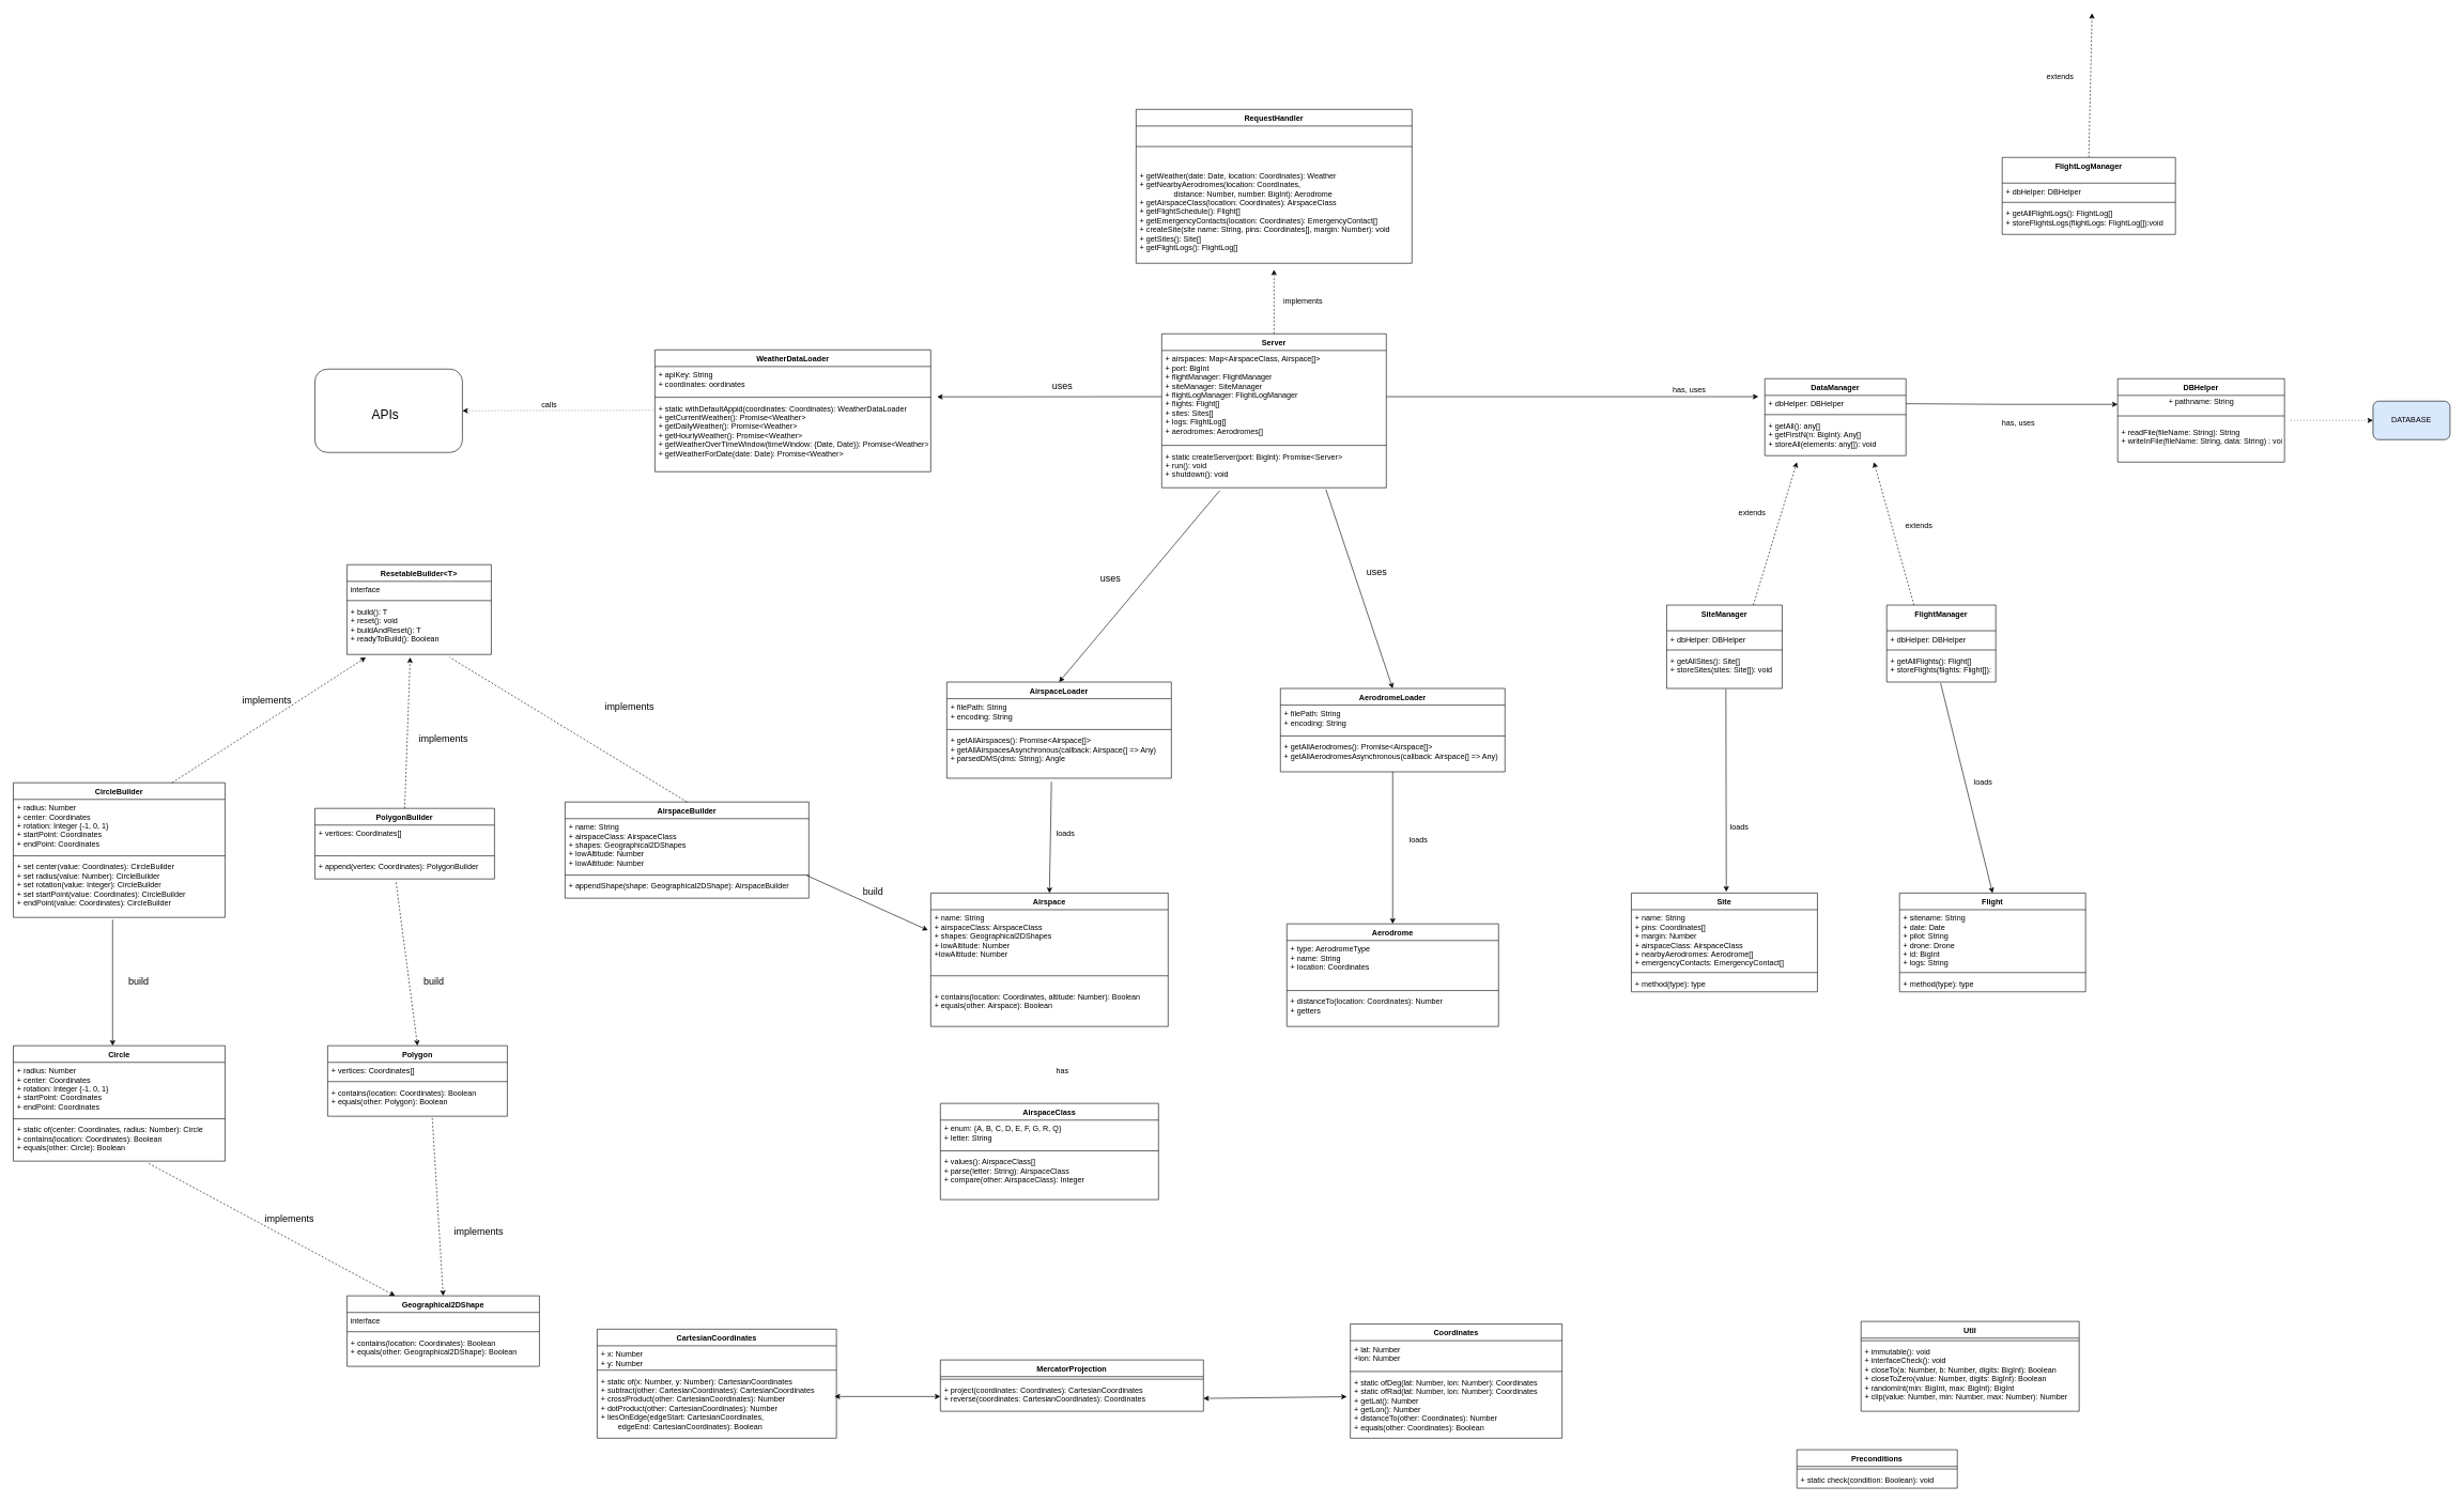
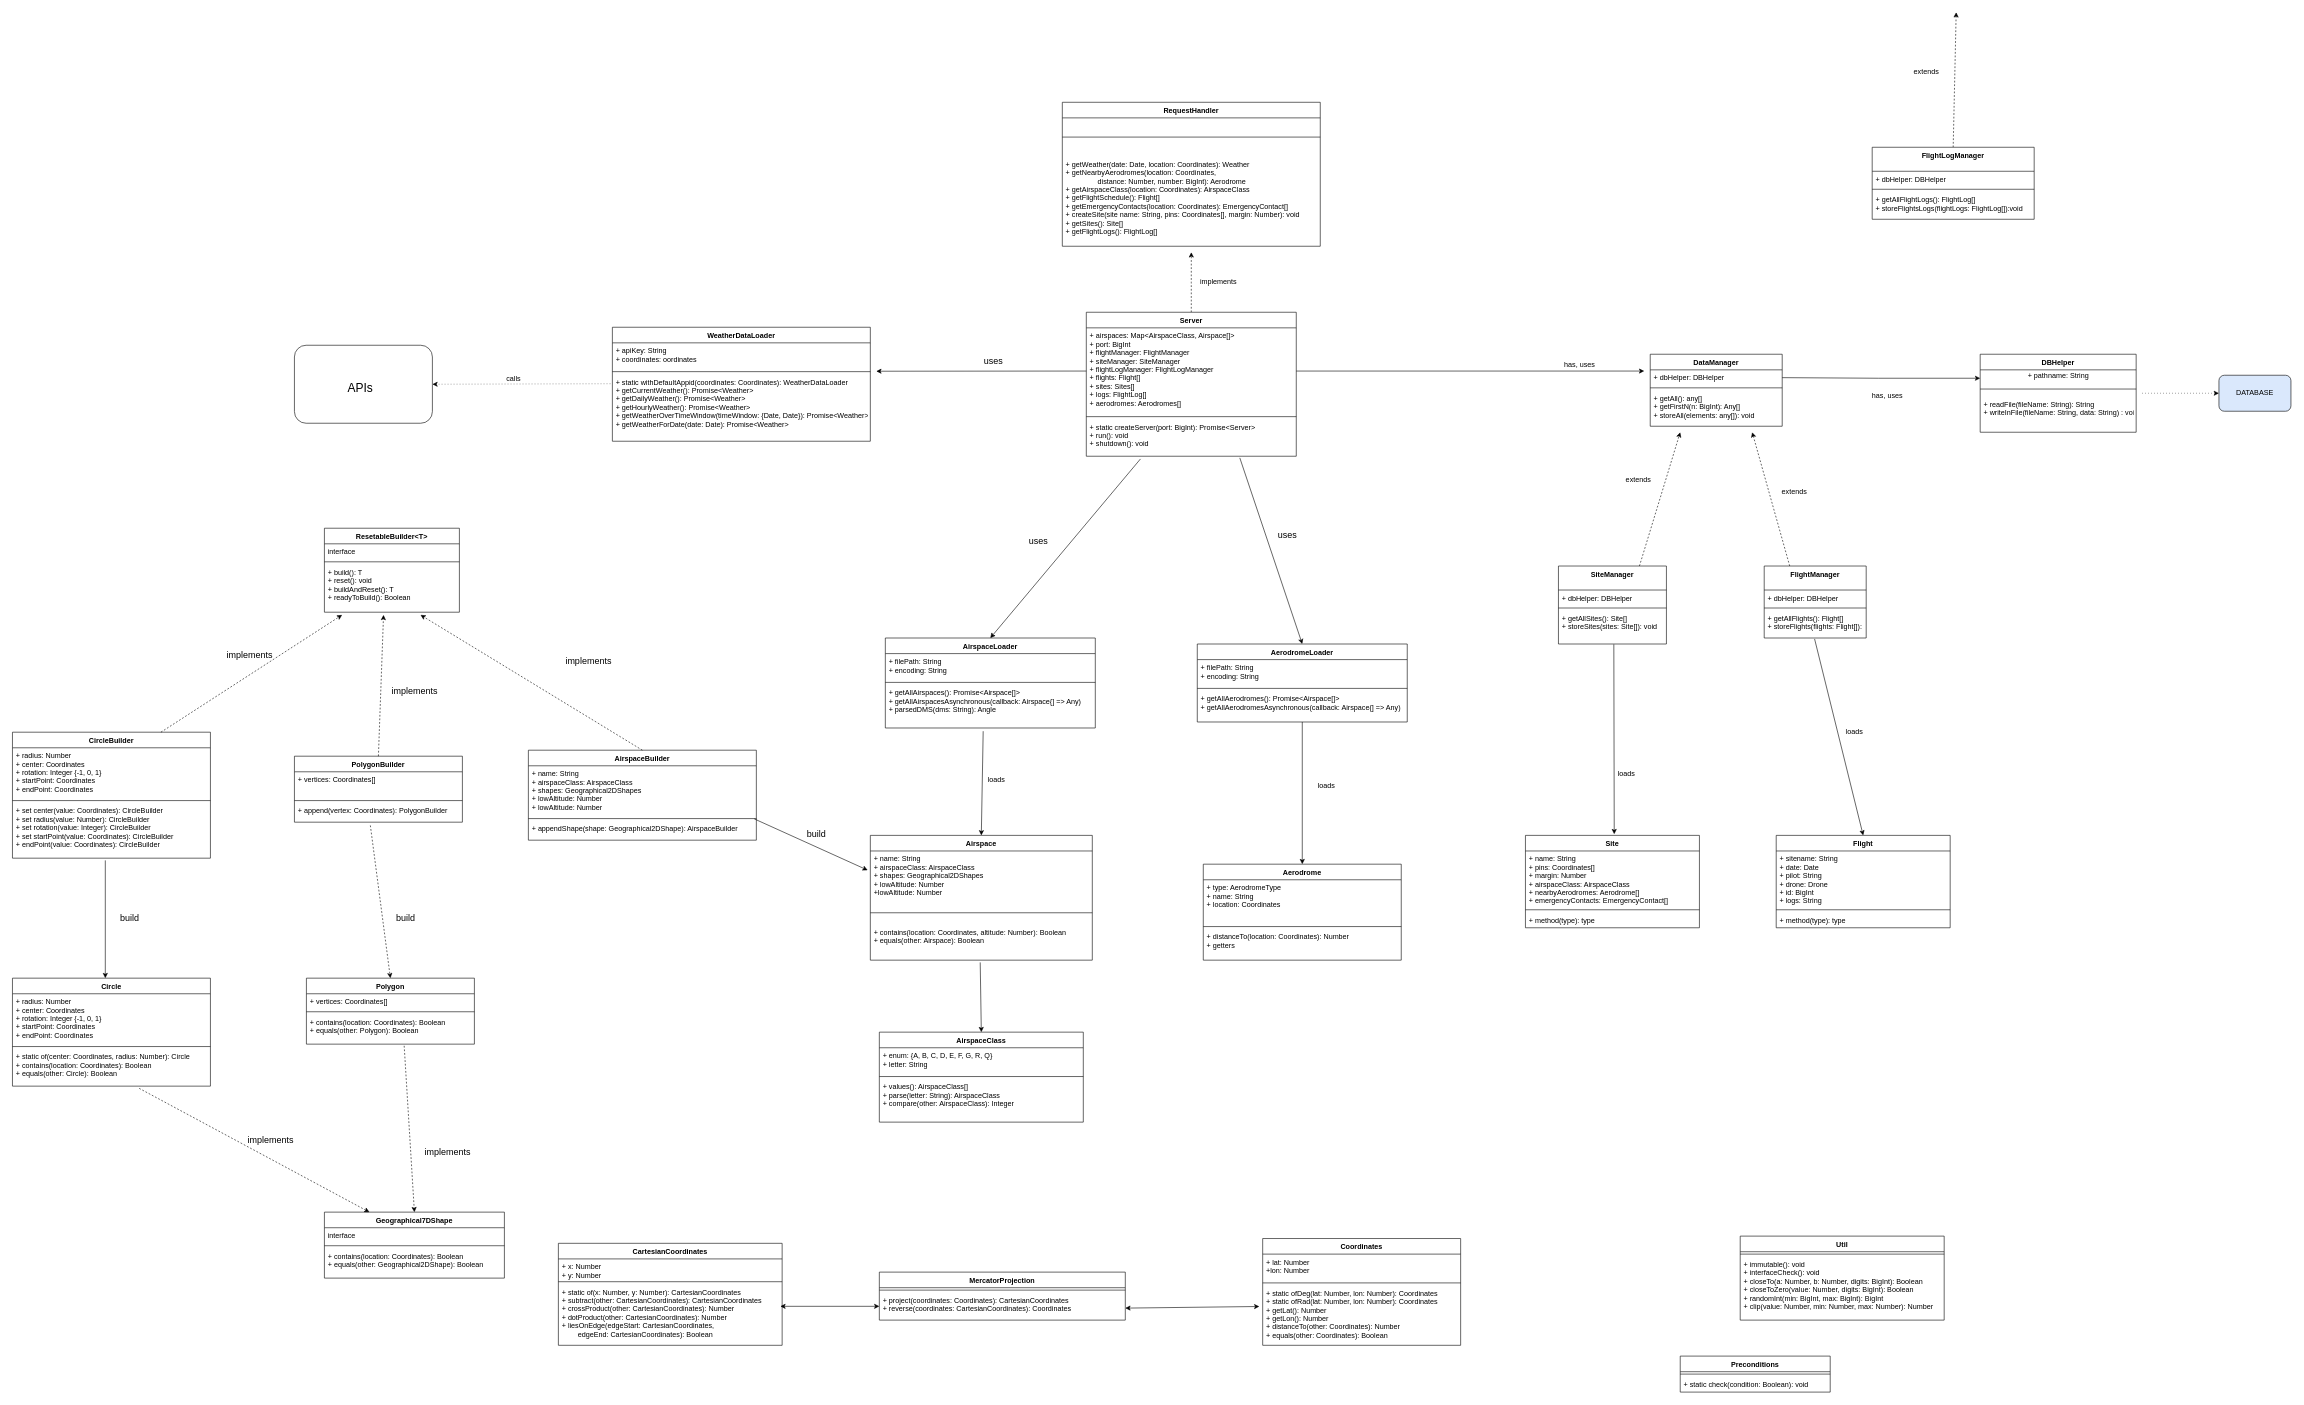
- <mxCell id="143" value="" style="endArrow=none;html=1;rounded=0;fontSize=15;elbow=vertical;exitX=0.5;exitY=0;exitDx=0;exitDy=0;entryX=0.712;entryY=1.057;entryDx=0;entryDy=0;entryPerimeter=0;dashed=1;" edge="1" parent="1" source="68" target="75"><mxGeometry width="50" height="50" relative="1" as="geometry"><mxPoint x="830" y="1250" as="sourcePoint" /><mxPoint x="880" y="1200" as="targetPoint" /></mxGeometry></mxCell>
+ <mxCell id="143" value="" style="endArrow=classic;html=1;rounded=0;fontSize=15;elbow=vertical;exitX=0.5;exitY=0;exitDx=0;exitDy=0;entryX=0.712;entryY=1.057;entryDx=0;entryDy=0;entryPerimeter=0;dashed=1;" edge="1" parent="1" source="68" target="75"><mxGeometry width="50" height="50" relative="1" as="geometry"><mxPoint x="830" y="1250" as="sourcePoint" /><mxPoint x="880" y="1200" as="targetPoint" /></mxGeometry></mxCell>
+ <mxCell id="121" value="" style="endArrow=classic;html=1;rounded=0;elbow=vertical;exitX=0.495;exitY=1.062;exitDx=0;exitDy=0;exitPerimeter=0;entryX=0.5;entryY=0;entryDx=0;entryDy=0;" edge="1" parent="1" source="63" target="64"><mxGeometry width="50" height="50" relative="1" as="geometry"><mxPoint x="1855" y="2050" as="sourcePoint" /><mxPoint x="1905" y="2000" as="targetPoint" /></mxGeometry></mxCell>
- <mxCell id="122" value="has" style="text;html=1;align=center;verticalAlign=middle;resizable=0;points=[];autosize=1;strokeColor=none;fillColor=none;" vertex="1" parent="1"><mxGeometry x="1640" y="1660" width="30" height="20" as="geometry" /></mxCell>
- <mxCell id="84" value="Geographical2DShape" style="swimlane;fontStyle=1;align=center;verticalAlign=top;childLayout=stackLayout;horizontal=1;startSize=26;horizontalStack=0;resizeParent=1;resizeParentMax=0;resizeLast=0;collapsible=1;marginBottom=0;" vertex="1" parent="1"><mxGeometry x="540" y="2020" width="300" height="110" as="geometry" /></mxCell>
+ <mxCell id="84" value="Geographical7DShape" style="swimlane;fontStyle=1;align=center;verticalAlign=top;childLayout=stackLayout;horizontal=1;startSize=26;horizontalStack=0;resizeParent=1;resizeParentMax=0;resizeLast=0;collapsible=1;marginBottom=0;" vertex="1" parent="1"><mxGeometry x="540" y="2020" width="300" height="110" as="geometry" /></mxCell>
